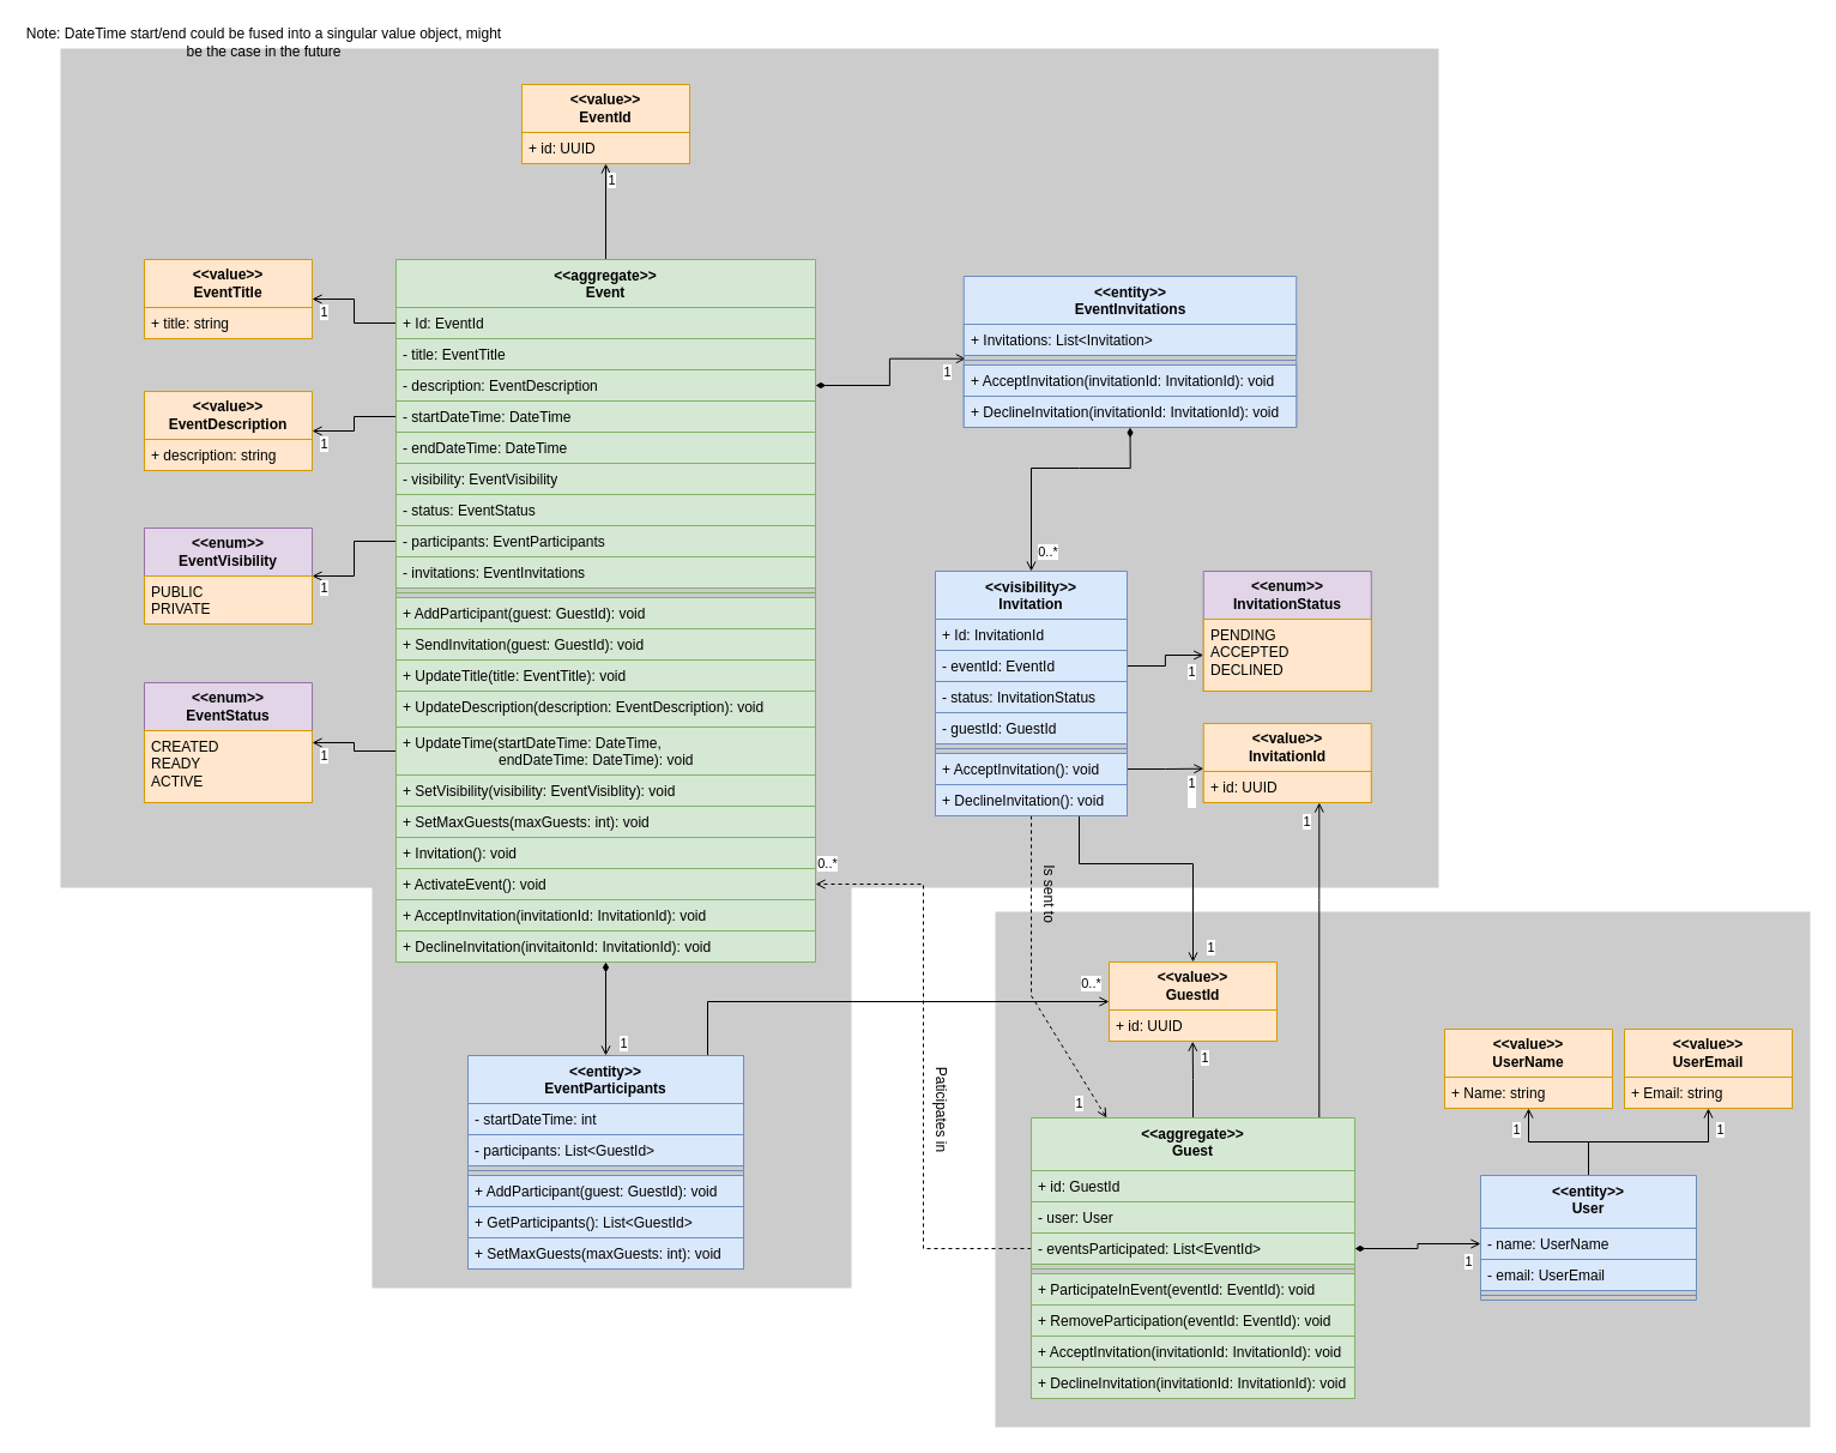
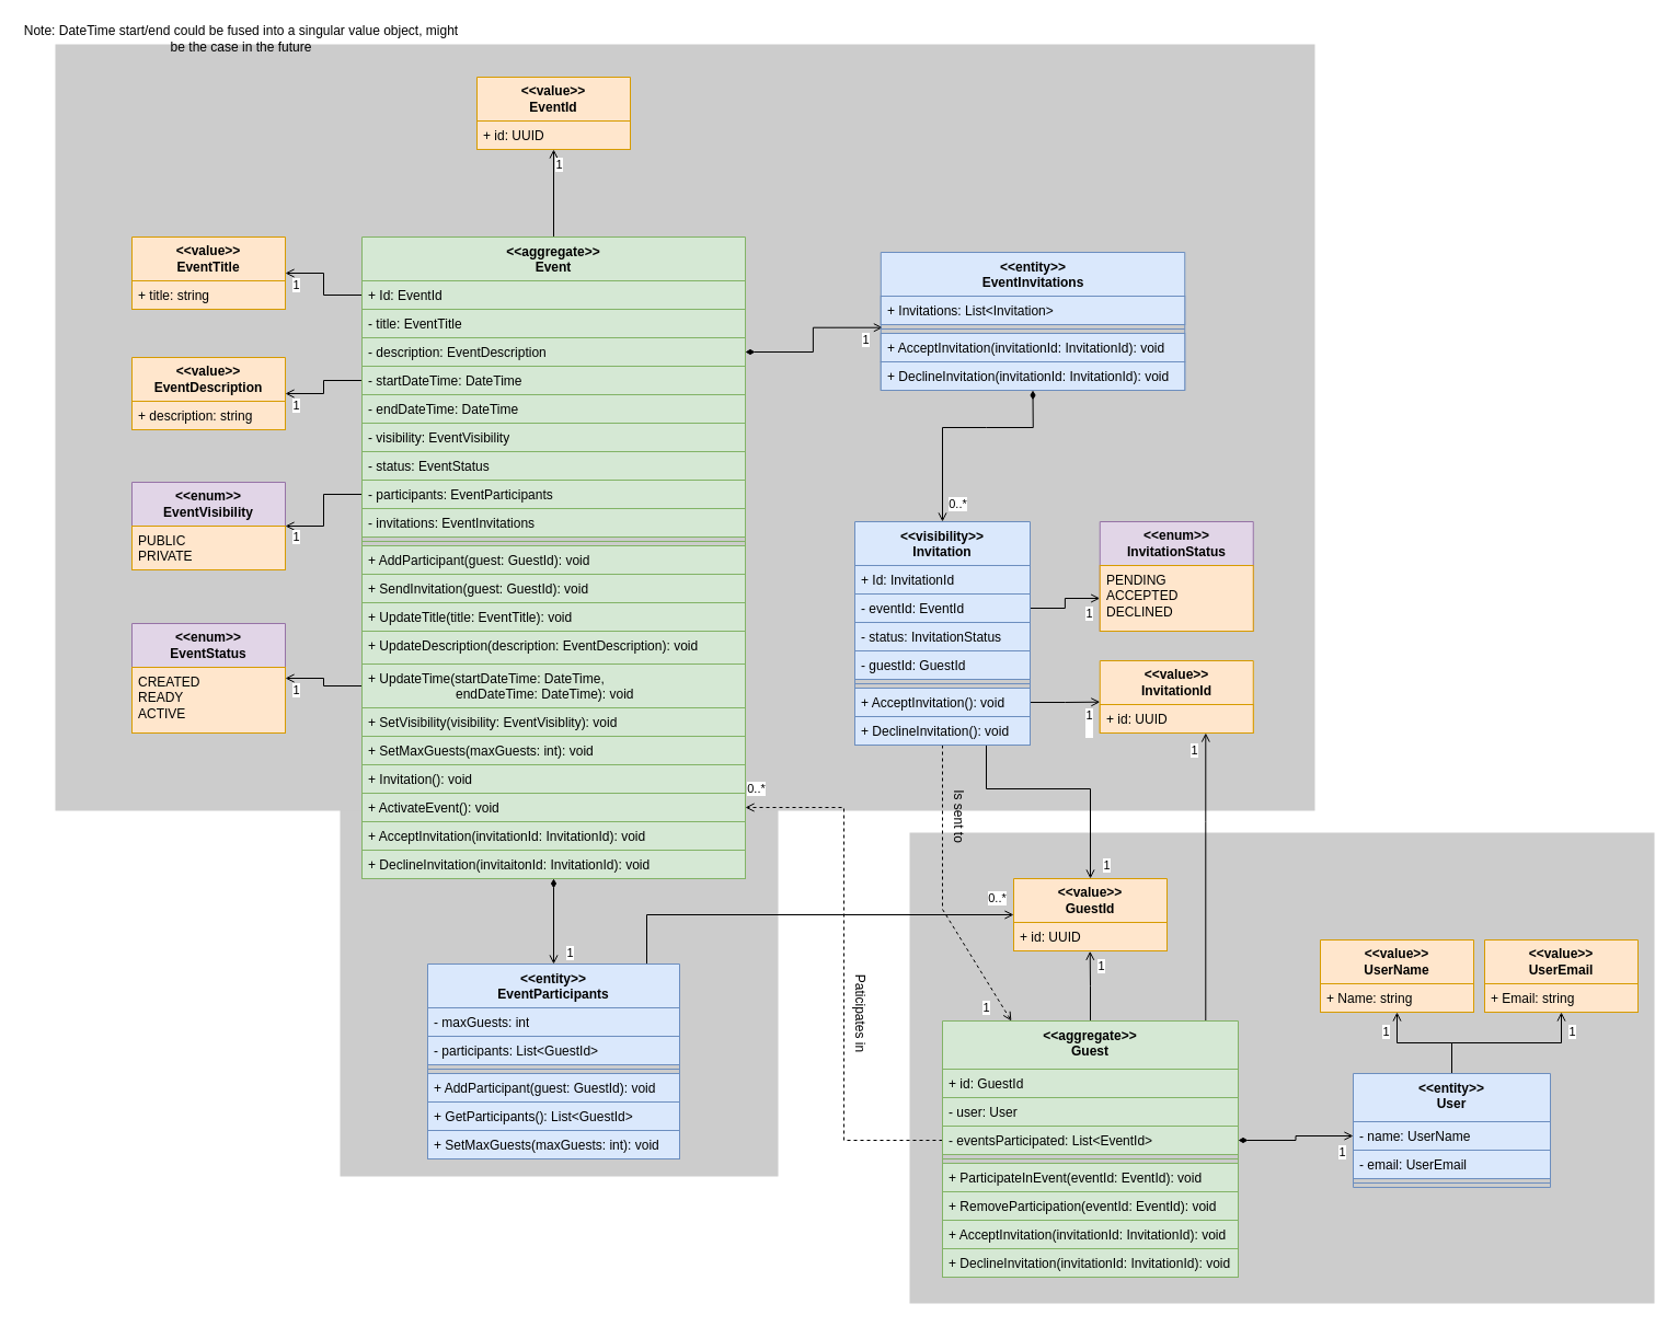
- <mxCell id="50" value="- startDateTime: int" style="text;strokeColor=#6c8ebf;fillColor=#dae8fc;align=left;verticalAlign=top;spacingLeft=4;spacingRight=4;overflow=hidden;rotatable=0;points=[[0,0.5],[1,0.5]];portConstraint=eastwest;whiteSpace=wrap;html=1;" parent="49" vertex="1"><mxGeometry y="40" width="230" height="26" as="geometry" /></mxCell>
+ <mxCell id="50" value="- maxGuests: int" style="text;strokeColor=#6c8ebf;fillColor=#dae8fc;align=left;verticalAlign=top;spacingLeft=4;spacingRight=4;overflow=hidden;rotatable=0;points=[[0,0.5],[1,0.5]];portConstraint=eastwest;whiteSpace=wrap;html=1;" parent="49" vertex="1"><mxGeometry y="40" width="230" height="26" as="geometry" /></mxCell>
